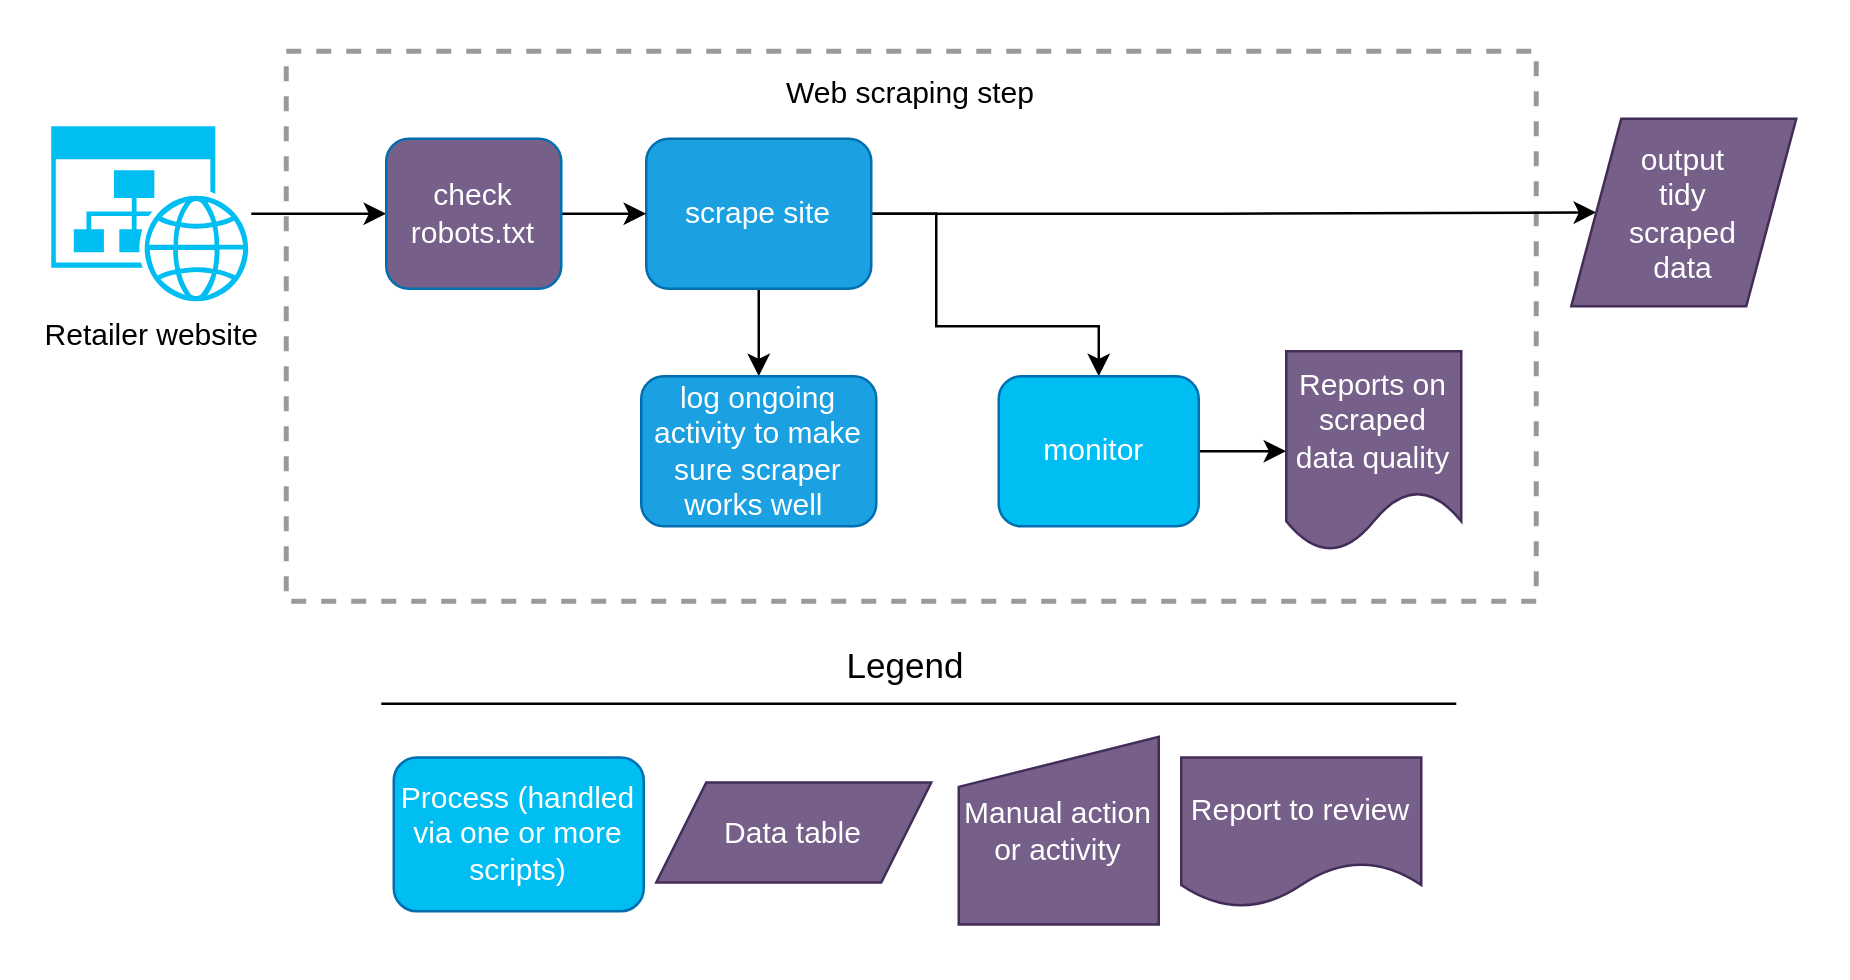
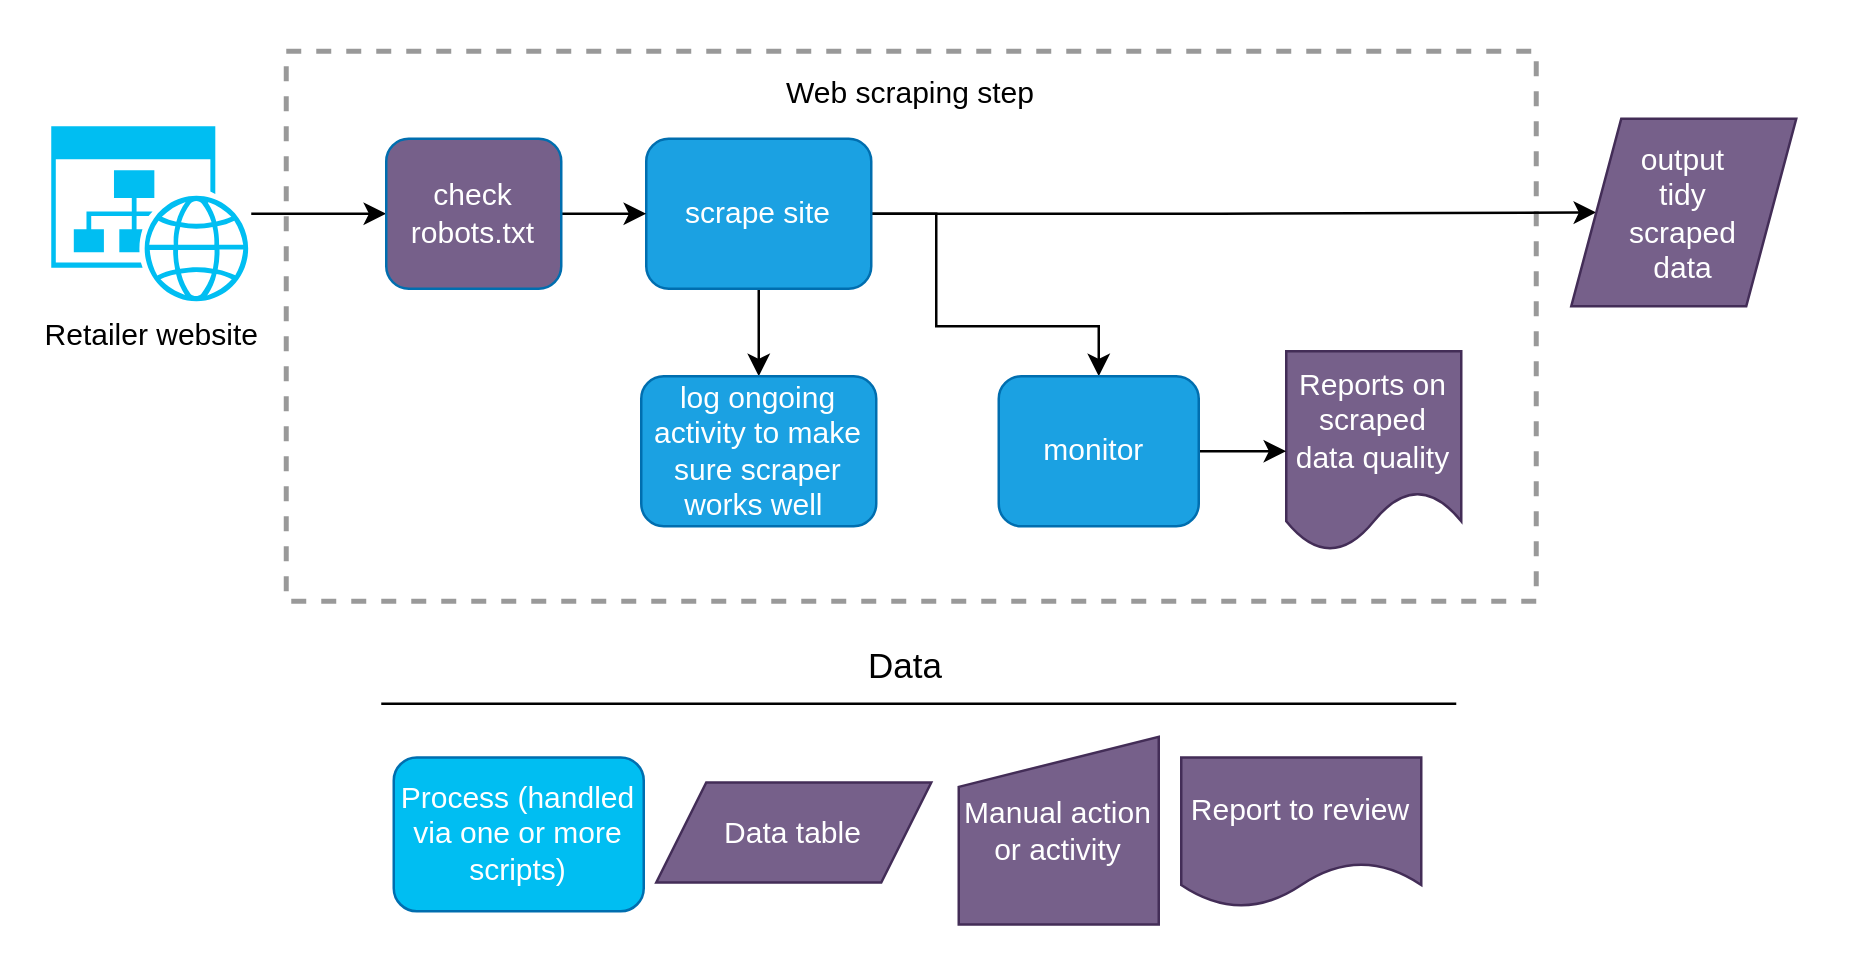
- <mxCell id="21" value="monitor&amp;nbsp;" style="rounded=1;whiteSpace=wrap;html=1;fillColor=#00bef2;fontColor=#ffffff;strokeColor=#006EAF;" vertex="1" parent="1"><mxGeometry x="399" y="150" width="80" height="60" as="geometry" /></mxCell>
+ <mxCell id="21" value="monitor&amp;nbsp;" style="rounded=1;whiteSpace=wrap;html=1;fillColor=#1ba1e2;fontColor=#ffffff;strokeColor=#006EAF;" vertex="1" parent="1"><mxGeometry x="399" y="150" width="80" height="60" as="geometry" /></mxCell>
- <mxCell id="15" value="&lt;font style=&quot;font-size: 14px;&quot;&gt;Legend&lt;/font&gt;" style="text;html=1;align=center;verticalAlign=middle;whiteSpace=wrap;rounded=0;" parent="1" vertex="1"><mxGeometry x="332" y="251" width="60" height="30" as="geometry" /></mxCell>
+ <mxCell id="15" value="&lt;font style=&quot;font-size: 14px;&quot;&gt;Data&lt;/font&gt;" style="text;html=1;align=center;verticalAlign=middle;whiteSpace=wrap;rounded=0;" parent="1" vertex="1"><mxGeometry x="332" y="251" width="60" height="30" as="geometry" /></mxCell>
